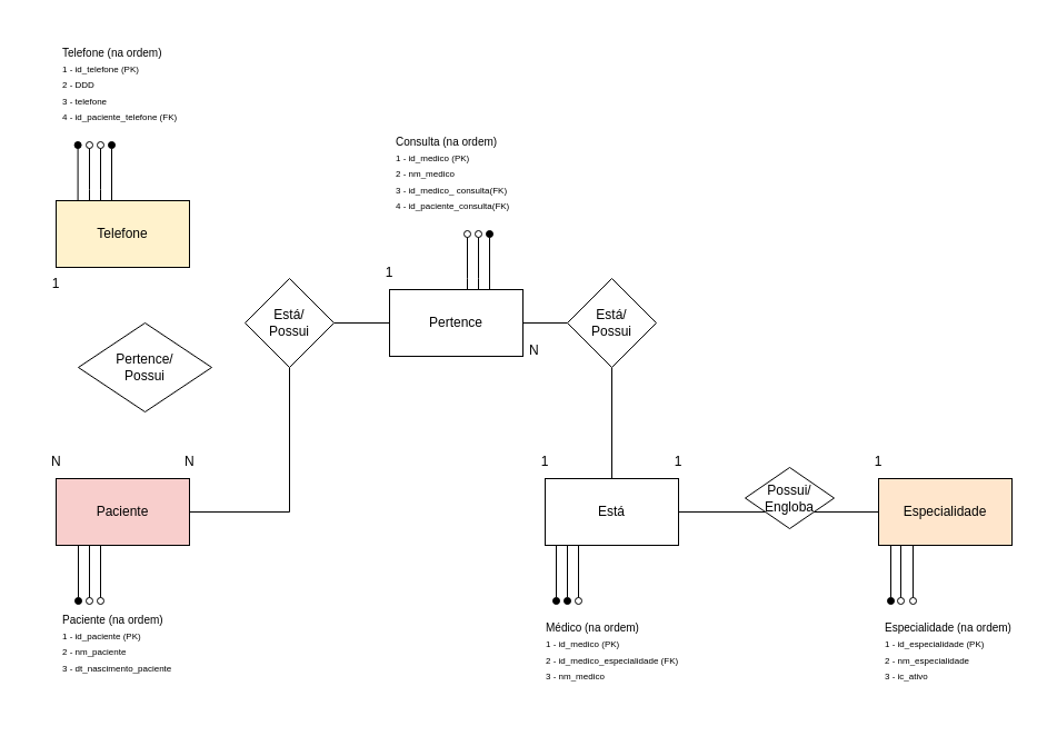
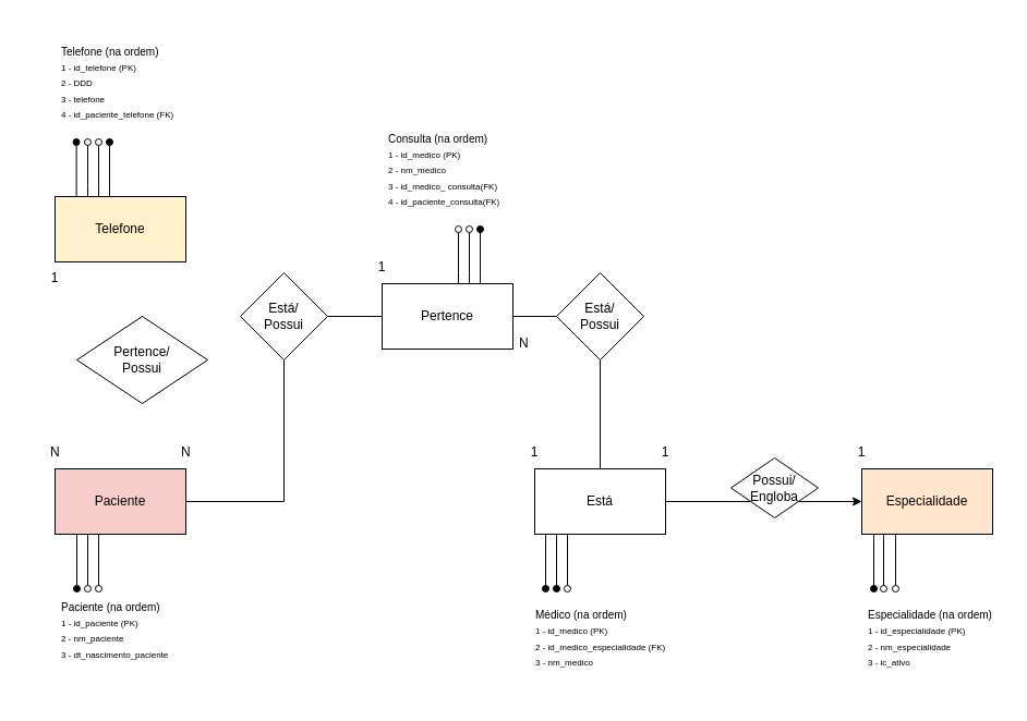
- <mxCell id="28" value="" style="endArrow=none;html=1;rounded=0;entryX=0;entryY=0.5;entryDx=0;entryDy=0;exitX=1;exitY=0.5;exitDx=0;exitDy=0;" edge="1" parent="1" source="6" target="7"><mxGeometry width="50" height="50" relative="1" as="geometry"><mxPoint x="640" y="459.66" as="sourcePoint" /><mxPoint x="680" y="459.66" as="targetPoint" /></mxGeometry></mxCell>
+ <mxCell id="28" value="" style="endArrow=classic;html=1;rounded=0;entryX=0;entryY=0.5;entryDx=0;entryDy=0;exitX=1;exitY=0.5;exitDx=0;exitDy=0;" edge="1" parent="1" source="6" target="7"><mxGeometry width="50" height="50" relative="1" as="geometry"><mxPoint x="640" y="459.66" as="sourcePoint" /><mxPoint x="680" y="459.66" as="targetPoint" /></mxGeometry></mxCell>
